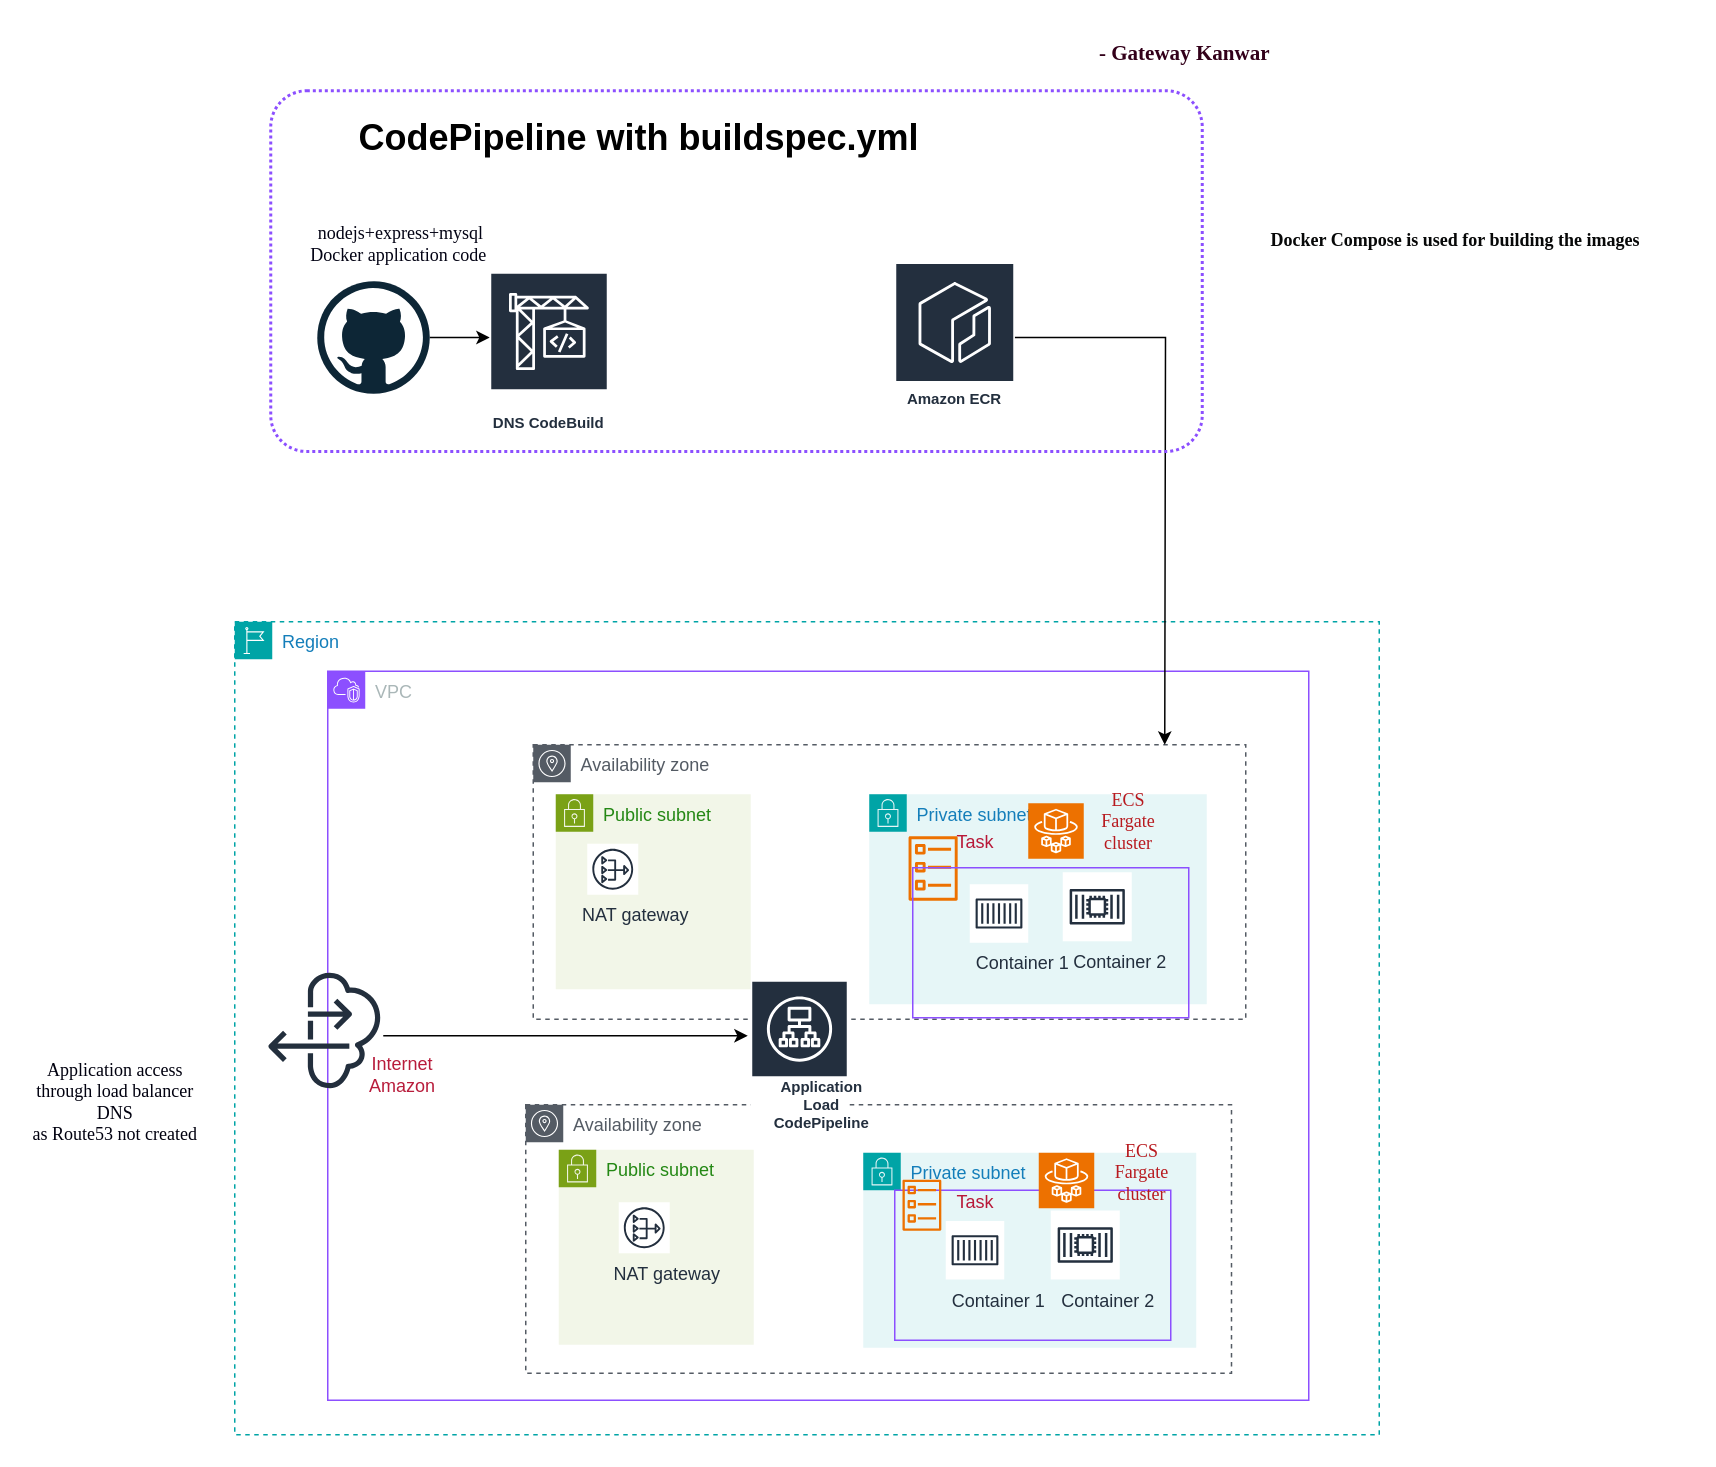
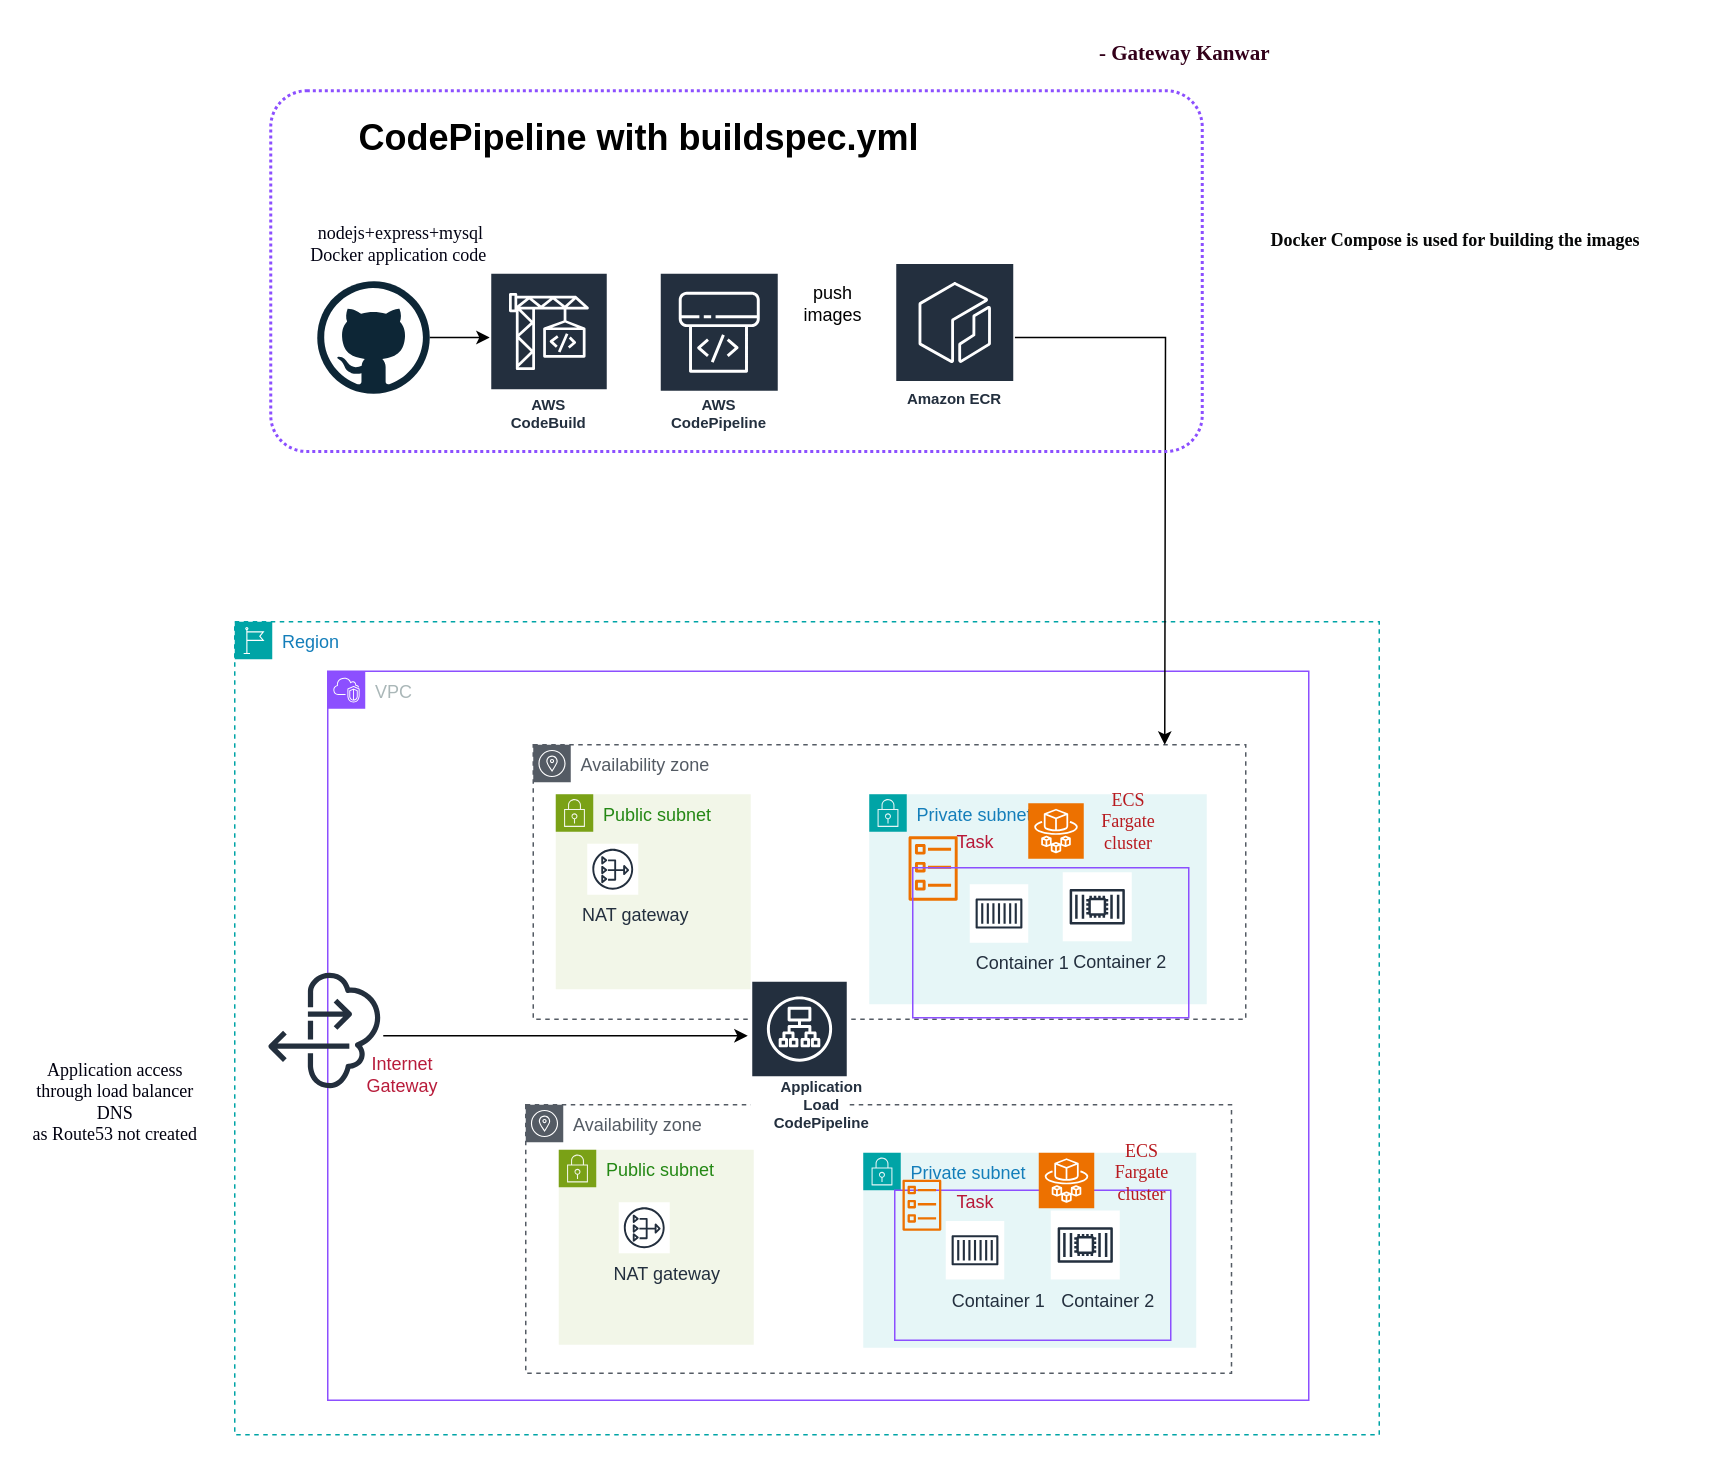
+ <mxCell id="35" value="push images" style="text;html=1;strokeColor=none;fillColor=none;align=center;verticalAlign=middle;whiteSpace=wrap;rounded=0;" vertex="1" parent="1"><mxGeometry x="525" y="187" width="60" height="30" as="geometry" /></mxCell>
+ <mxCell id="32" value="AWS CodePipeline" style="sketch=0;outlineConnect=0;fontColor=#232F3E;gradientColor=none;strokeColor=#ffffff;fillColor=#232F3E;dashed=0;verticalLabelPosition=middle;verticalAlign=bottom;align=center;html=1;whiteSpace=wrap;fontSize=10;fontStyle=1;spacing=3;shape=mxgraph.aws4.productIcon;prIcon=mxgraph.aws4.codepipeline;" vertex="1" parent="1"><mxGeometry x="439" y="181" width="80" height="110" as="geometry" /></mxCell>
- <mxCell id="31" value="DNS CodeBuild" style="sketch=0;outlineConnect=0;fontColor=#232F3E;gradientColor=none;strokeColor=#ffffff;fillColor=#232F3E;dashed=0;verticalLabelPosition=middle;verticalAlign=bottom;align=center;html=1;whiteSpace=wrap;fontSize=10;fontStyle=1;spacing=3;shape=mxgraph.aws4.productIcon;prIcon=mxgraph.aws4.codebuild;" vertex="1" parent="1"><mxGeometry x="326" y="181" width="79" height="110" as="geometry" /></mxCell>
+ <mxCell id="31" value="AWS CodeBuild" style="sketch=0;outlineConnect=0;fontColor=#232F3E;gradientColor=none;strokeColor=#ffffff;fillColor=#232F3E;dashed=0;verticalLabelPosition=middle;verticalAlign=bottom;align=center;html=1;whiteSpace=wrap;fontSize=10;fontStyle=1;spacing=3;shape=mxgraph.aws4.productIcon;prIcon=mxgraph.aws4.codebuild;" vertex="1" parent="1"><mxGeometry x="326" y="181" width="79" height="110" as="geometry" /></mxCell>
- <mxCell id="28" value="&lt;font color=&quot;#b81c3b&quot;&gt;Internet Amazon&lt;/font&gt;" style="text;html=1;strokeColor=none;fillColor=none;align=center;verticalAlign=middle;whiteSpace=wrap;rounded=0;fontSize=12;fontFamily=Helvetica;fontColor=#AAB7B8;" vertex="1" parent="3"><mxGeometry x="20" y="248" width="60" height="41" as="geometry" /></mxCell>
+ <mxCell id="28" value="&lt;font color=&quot;#b81c3b&quot;&gt;Internet Gateway&lt;/font&gt;" style="text;html=1;strokeColor=none;fillColor=none;align=center;verticalAlign=middle;whiteSpace=wrap;rounded=0;fontSize=12;fontFamily=Helvetica;fontColor=#AAB7B8;" vertex="1" parent="3"><mxGeometry x="20" y="248" width="60" height="41" as="geometry" /></mxCell>
